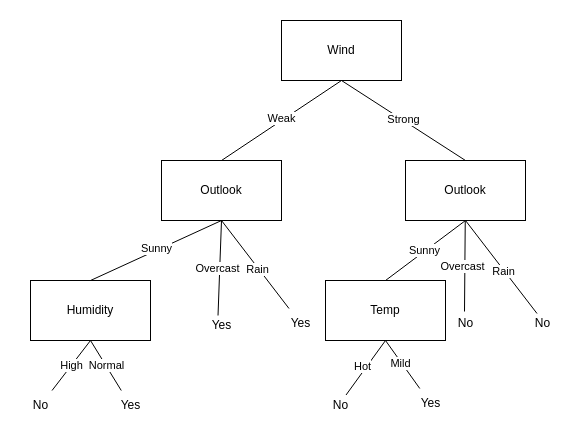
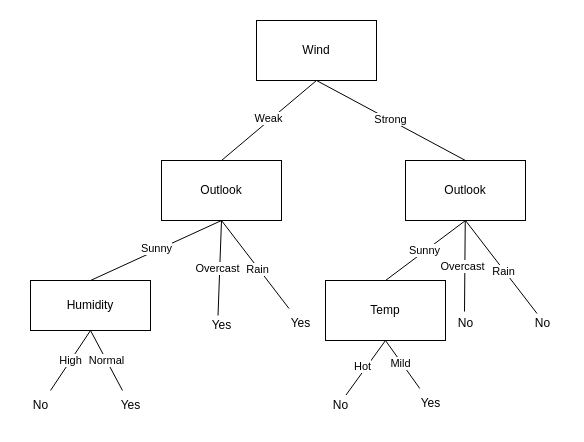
- <mxCell id="2" value="Wind" style="rounded=0;whiteSpace=wrap;html=1;" vertex="1" parent="1"><mxGeometry x="281" y="20" width="120" height="60" as="geometry" /></mxCell>
+ <mxCell id="2" value="Wind" style="rounded=0;whiteSpace=wrap;html=1;" vertex="1" parent="1"><mxGeometry x="256" y="20" width="120" height="60" as="geometry" /></mxCell>
- <mxCell id="10" value="Humidity" style="rounded=0;whiteSpace=wrap;html=1;" vertex="1" parent="1"><mxGeometry x="30" y="280" width="120" height="60" as="geometry" /></mxCell>
+ <mxCell id="10" value="Humidity" style="rounded=0;whiteSpace=wrap;html=1;" vertex="1" parent="1"><mxGeometry x="30" y="280" width="120" height="50" as="geometry" /></mxCell>
